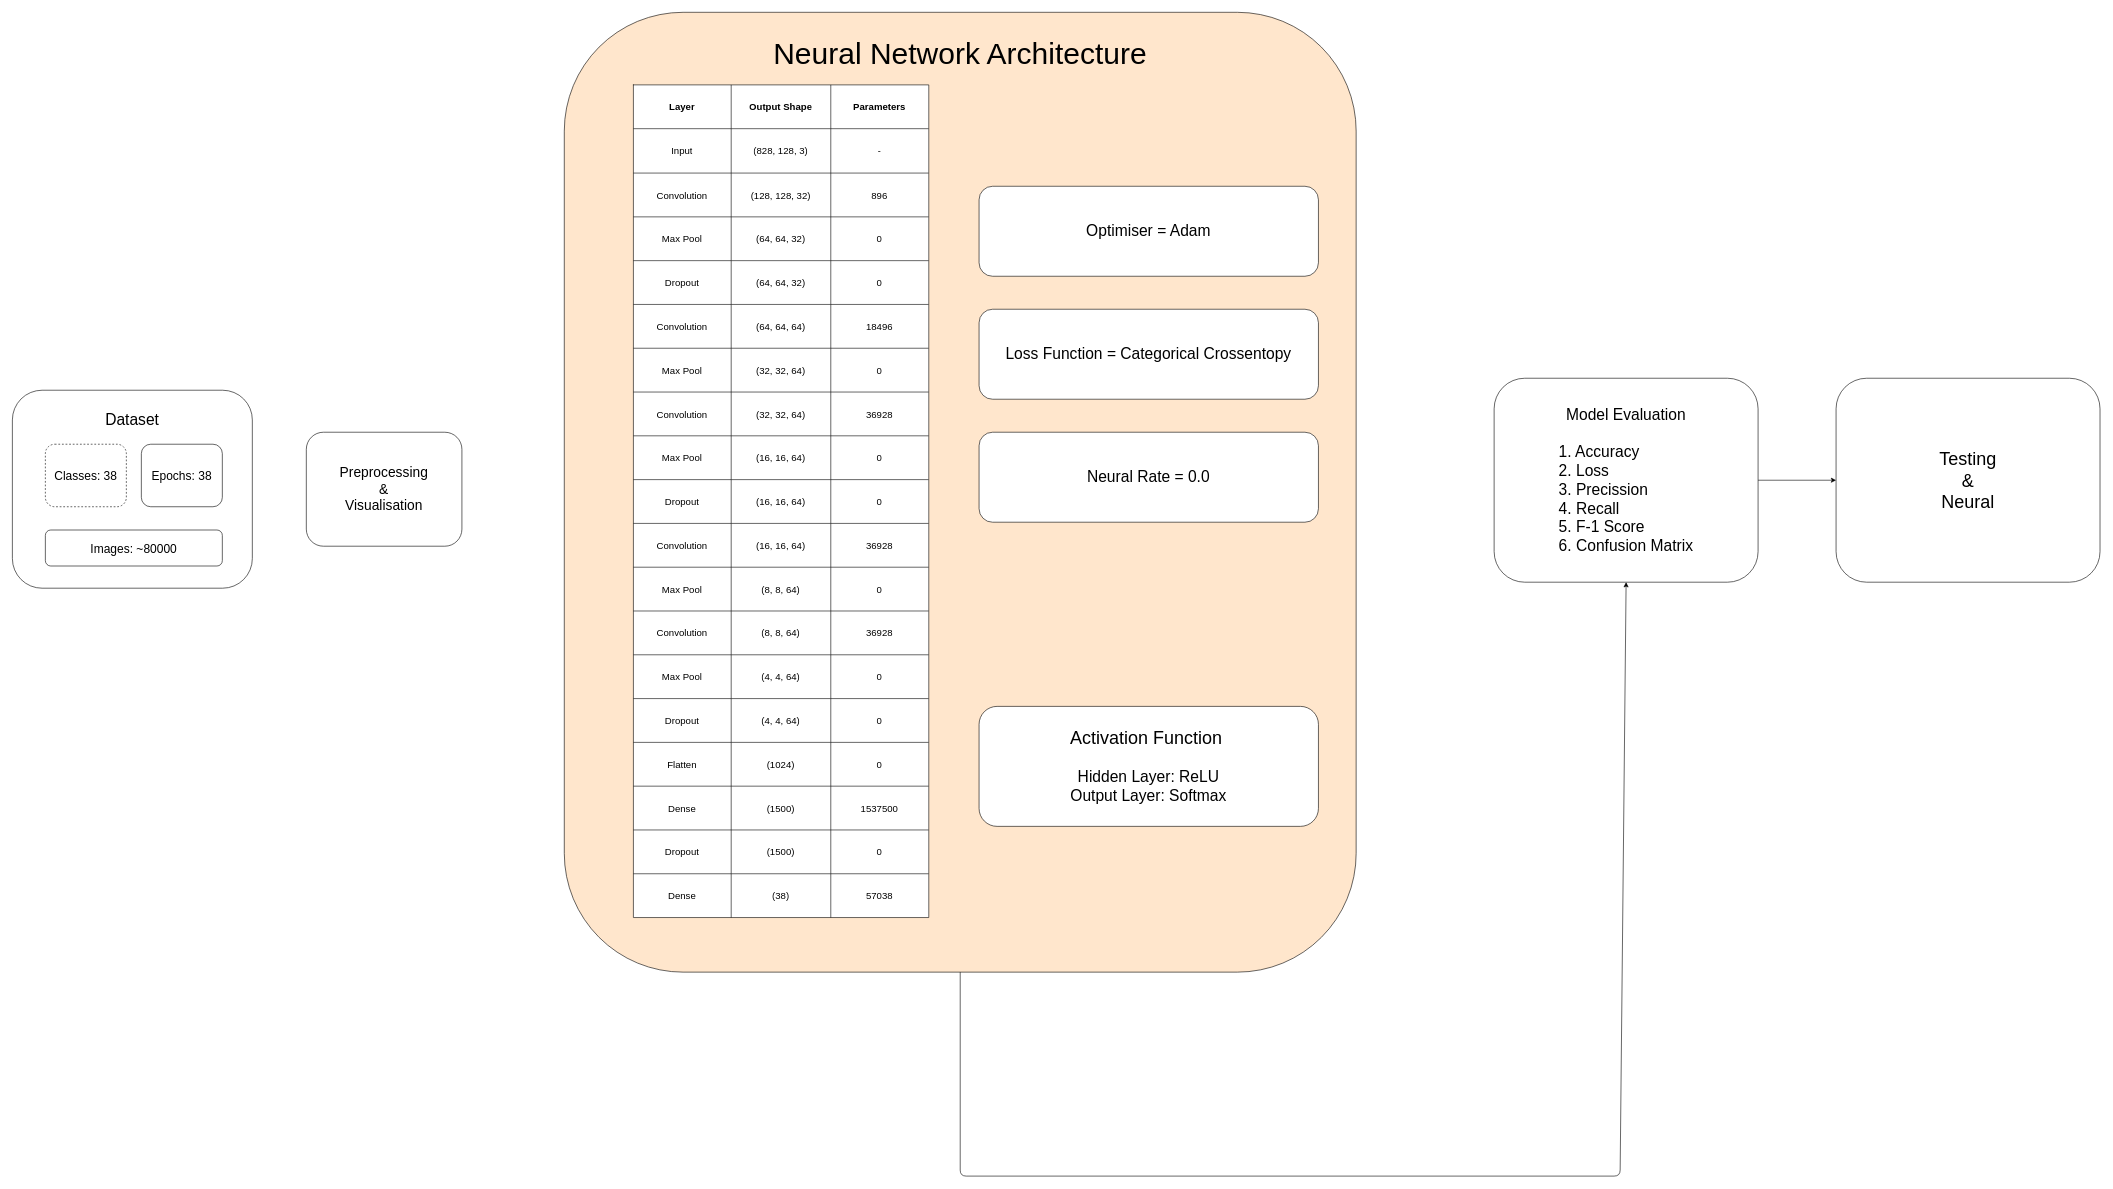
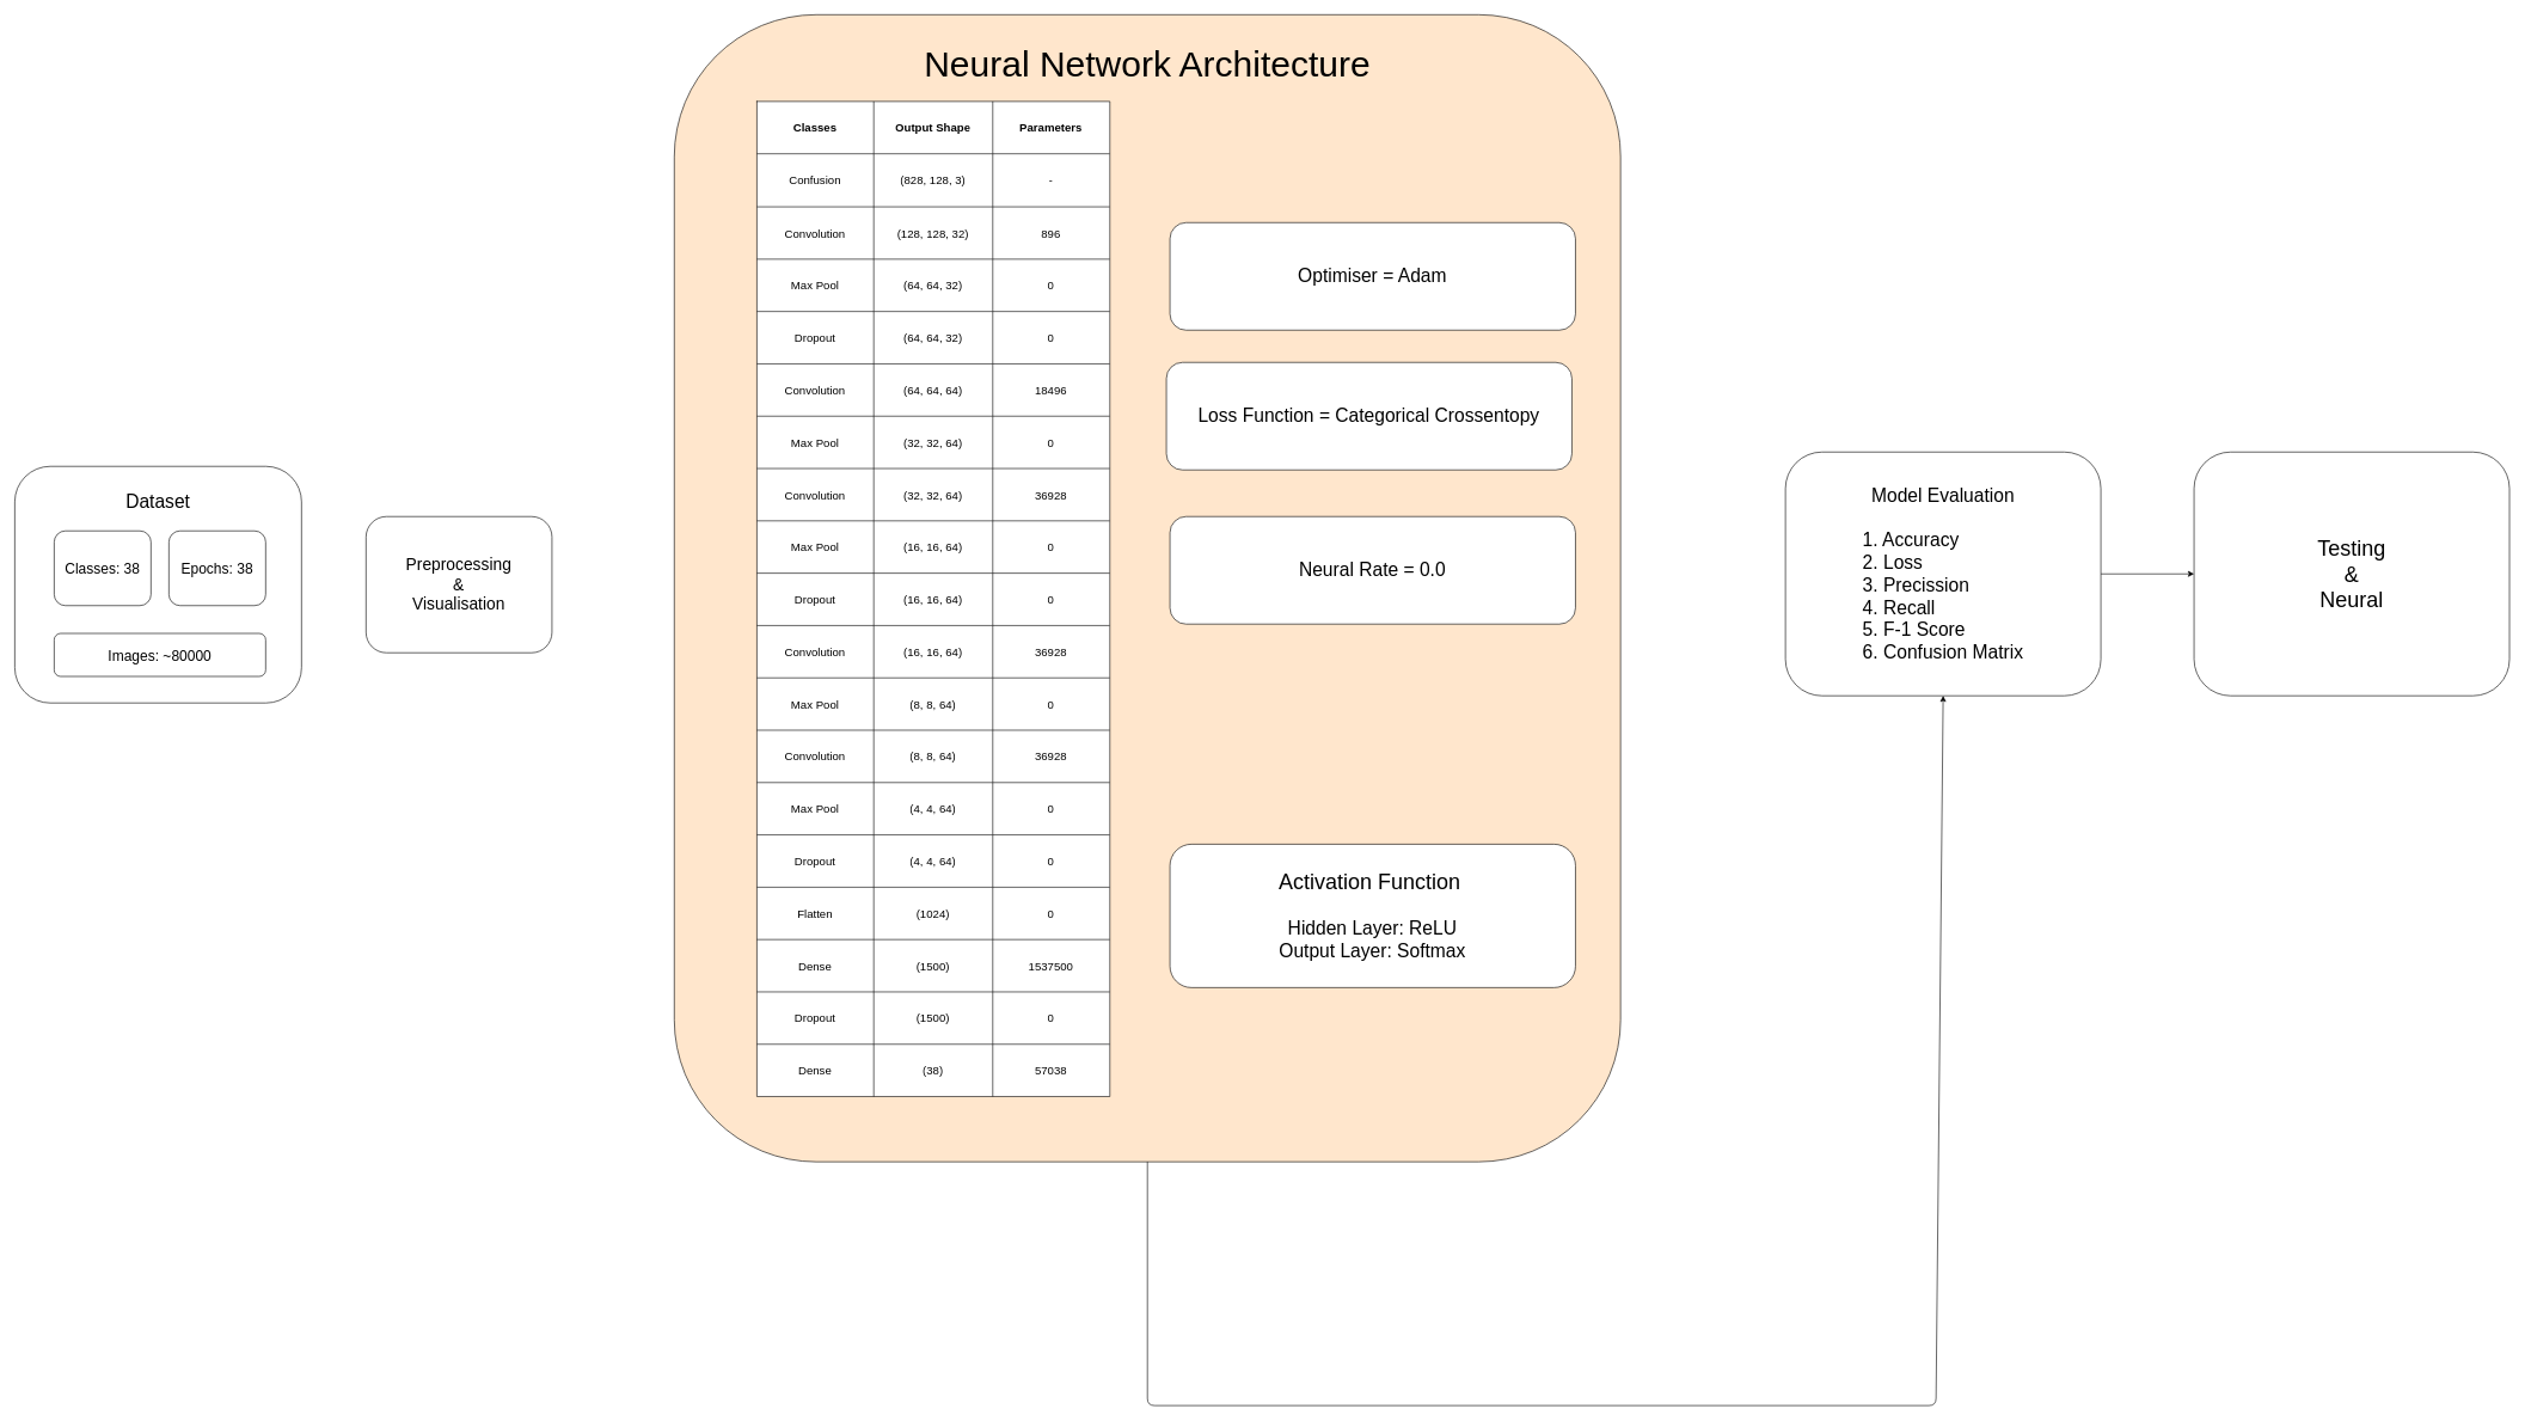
- <mxCell id="14" value="&lt;b&gt;Layer&lt;/b&gt;" style="shape=partialRectangle;html=1;whiteSpace=wrap;connectable=0;strokeColor=inherit;overflow=hidden;fillColor=none;top=0;left=0;bottom=0;right=0;pointerEvents=1;fontSize=16;rounded=1;" parent="13" vertex="1"><mxGeometry width="163" height="73" as="geometry"><mxRectangle width="163" height="73" as="alternateBounds" /></mxGeometry></mxCell>
+ <mxCell id="14" value="&lt;b&gt;Classes&lt;/b&gt;" style="shape=partialRectangle;html=1;whiteSpace=wrap;connectable=0;strokeColor=inherit;overflow=hidden;fillColor=none;top=0;left=0;bottom=0;right=0;pointerEvents=1;fontSize=16;rounded=1;" parent="13" vertex="1"><mxGeometry width="163" height="73" as="geometry"><mxRectangle width="163" height="73" as="alternateBounds" /></mxGeometry></mxCell>
- <mxCell id="18" value="Input" style="shape=partialRectangle;html=1;whiteSpace=wrap;connectable=0;strokeColor=inherit;overflow=hidden;fillColor=none;top=0;left=0;bottom=0;right=0;pointerEvents=1;fontSize=16;rounded=1;" parent="17" vertex="1"><mxGeometry width="163" height="74" as="geometry"><mxRectangle width="163" height="74" as="alternateBounds" /></mxGeometry></mxCell>
+ <mxCell id="18" value="Confusion" style="shape=partialRectangle;html=1;whiteSpace=wrap;connectable=0;strokeColor=inherit;overflow=hidden;fillColor=none;top=0;left=0;bottom=0;right=0;pointerEvents=1;fontSize=16;rounded=1;" parent="17" vertex="1"><mxGeometry width="163" height="74" as="geometry"><mxRectangle width="163" height="74" as="alternateBounds" /></mxGeometry></mxCell>
- <mxCell id="90" value="&lt;div style=&quot;&quot;&gt;&lt;span style=&quot;font-size: 26px; background-color: initial;&quot;&gt;Loss Function = Categorical Crossentopy&lt;/span&gt;&lt;/div&gt;" style="rounded=1;whiteSpace=wrap;html=1;fontSize=20;align=center;" vertex="1" parent="10"><mxGeometry x="691.429" y="495" width="565.714" height="150" as="geometry" /></mxCell>
+ <mxCell id="90" value="&lt;div style=&quot;&quot;&gt;&lt;span style=&quot;font-size: 26px; background-color: initial;&quot;&gt;Loss Function = Categorical Crossentopy&lt;/span&gt;&lt;/div&gt;" style="rounded=1;whiteSpace=wrap;html=1;fontSize=20;align=center;" vertex="1" parent="10"><mxGeometry x="686.429" y="485" width="565.714" height="150" as="geometry" /></mxCell>
- <mxCell id="4" value="Classes: 38" style="rounded=1;whiteSpace=wrap;html=1;fontSize=20;dashed=1;" vertex="1" parent="2"><mxGeometry x="55" y="90" width="135" height="104.21" as="geometry" /></mxCell>
+ <mxCell id="4" value="Classes: 38" style="rounded=1;whiteSpace=wrap;html=1;fontSize=20;" vertex="1" parent="2"><mxGeometry x="55" y="90" width="135" height="104.21" as="geometry" /></mxCell>
